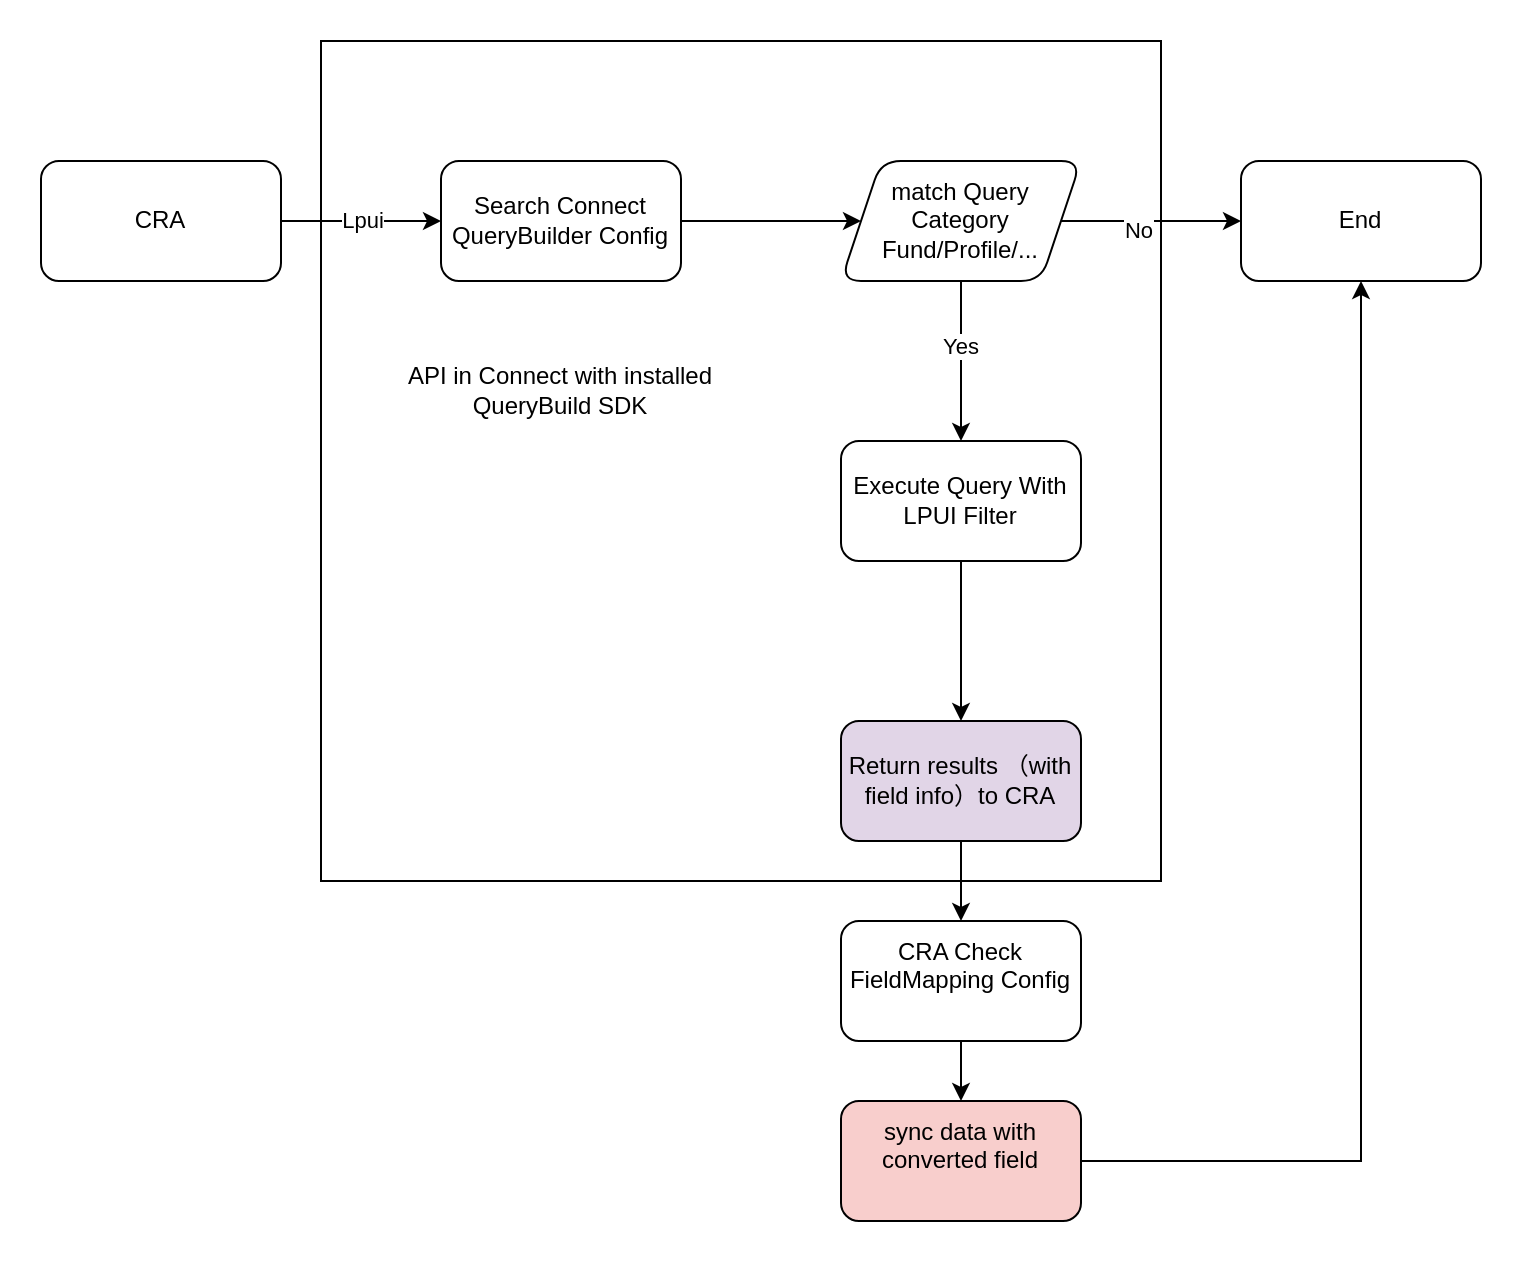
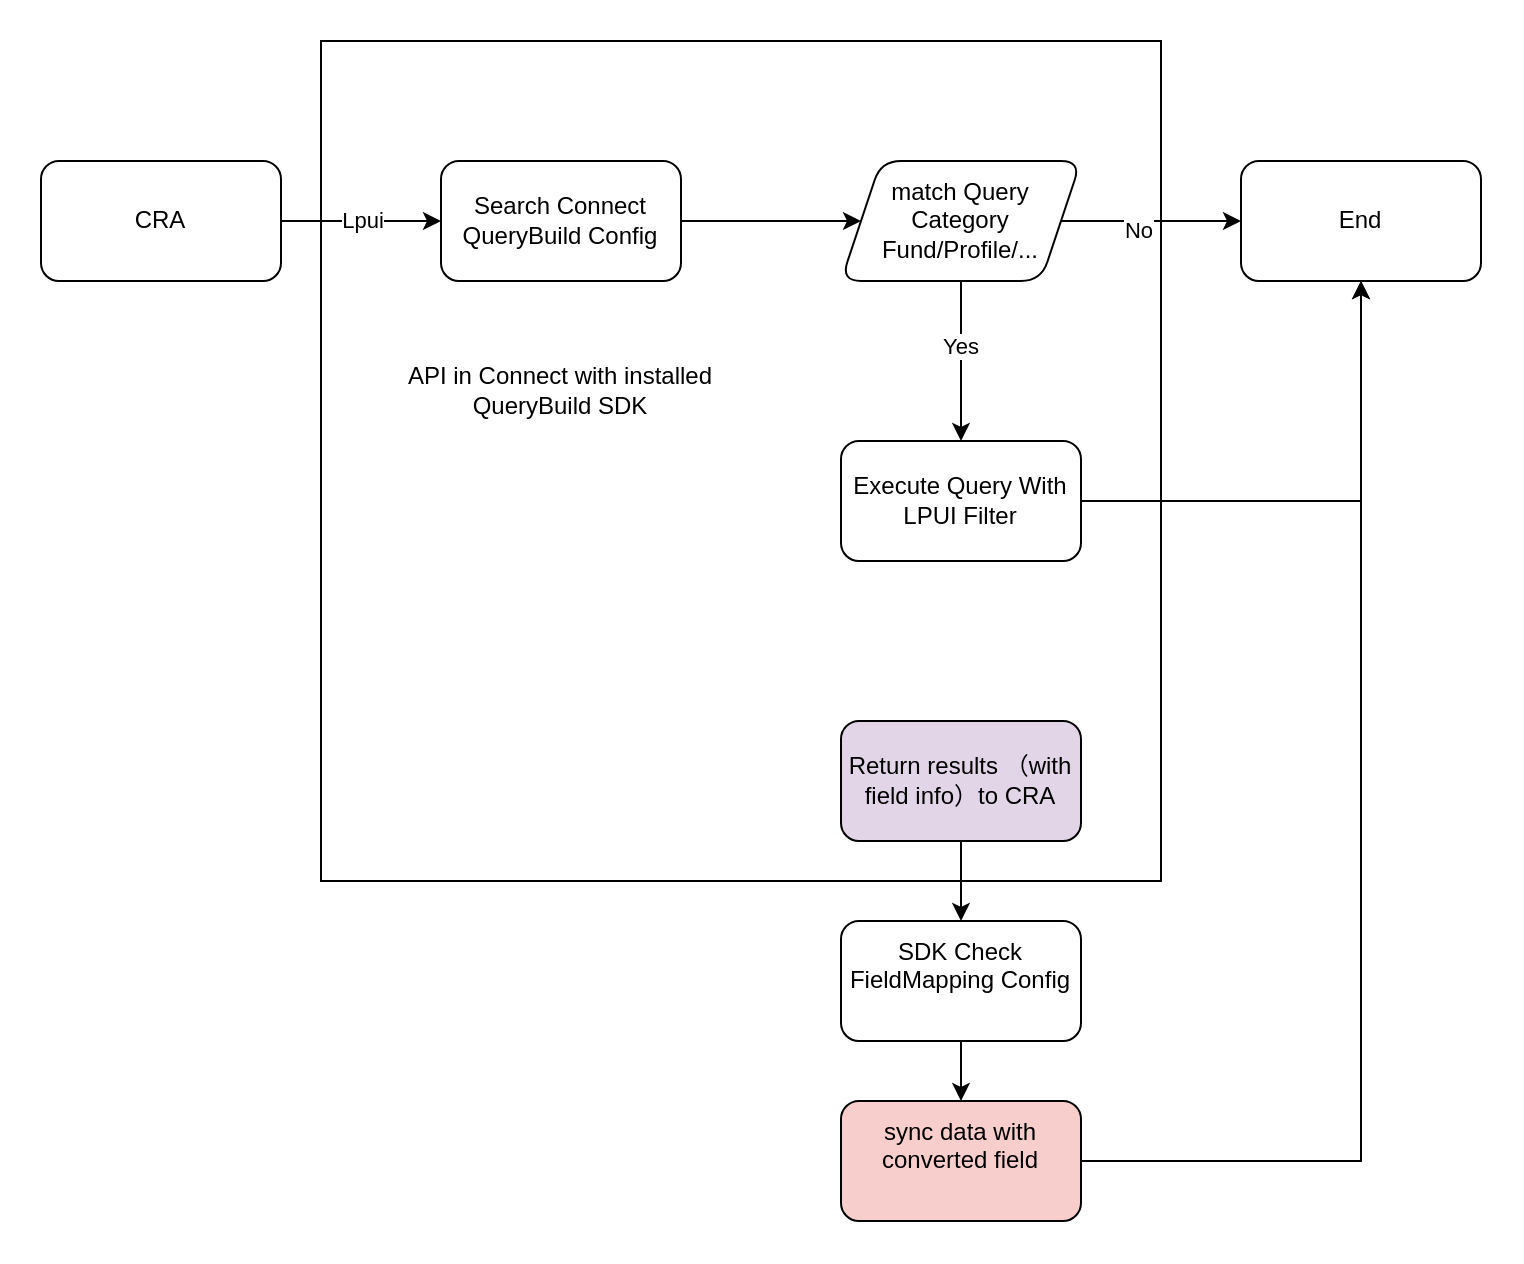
- <mxCell id="7" value="Search Connect QueryBuilder Config" style="rounded=1;whiteSpace=wrap;html=1;" vertex="1" parent="1"><mxGeometry x="220" y="80" width="120" height="60" as="geometry" /></mxCell>
+ <mxCell id="7" value="Search Connect QueryBuild Config" style="rounded=1;whiteSpace=wrap;html=1;" vertex="1" parent="1"><mxGeometry x="220" y="80" width="120" height="60" as="geometry" /></mxCell>
- <mxCell id="13" value="" style="edgeStyle=orthogonalEdgeStyle;rounded=0;orthogonalLoop=1;jettySize=auto;html=1;" edge="1" parent="1" source="14" target="17"><mxGeometry relative="1" as="geometry" /></mxCell>
+ <mxCell id="13" value="" style="edgeStyle=orthogonalEdgeStyle;rounded=0;orthogonalLoop=1;jettySize=auto;html=1;" edge="1" parent="1" source="14" target="15"><mxGeometry relative="1" as="geometry" /></mxCell>
- <mxCell id="19" value="CRA Check FieldMapping Config&lt;div&gt;&lt;br&gt;&lt;/div&gt;" style="whiteSpace=wrap;html=1;rounded=1;" vertex="1" parent="1"><mxGeometry x="420" y="460" width="120" height="60" as="geometry" /></mxCell>
+ <mxCell id="19" value="SDK Check FieldMapping Config&lt;div&gt;&lt;br&gt;&lt;/div&gt;" style="whiteSpace=wrap;html=1;rounded=1;" vertex="1" parent="1"><mxGeometry x="420" y="460" width="120" height="60" as="geometry" /></mxCell>
